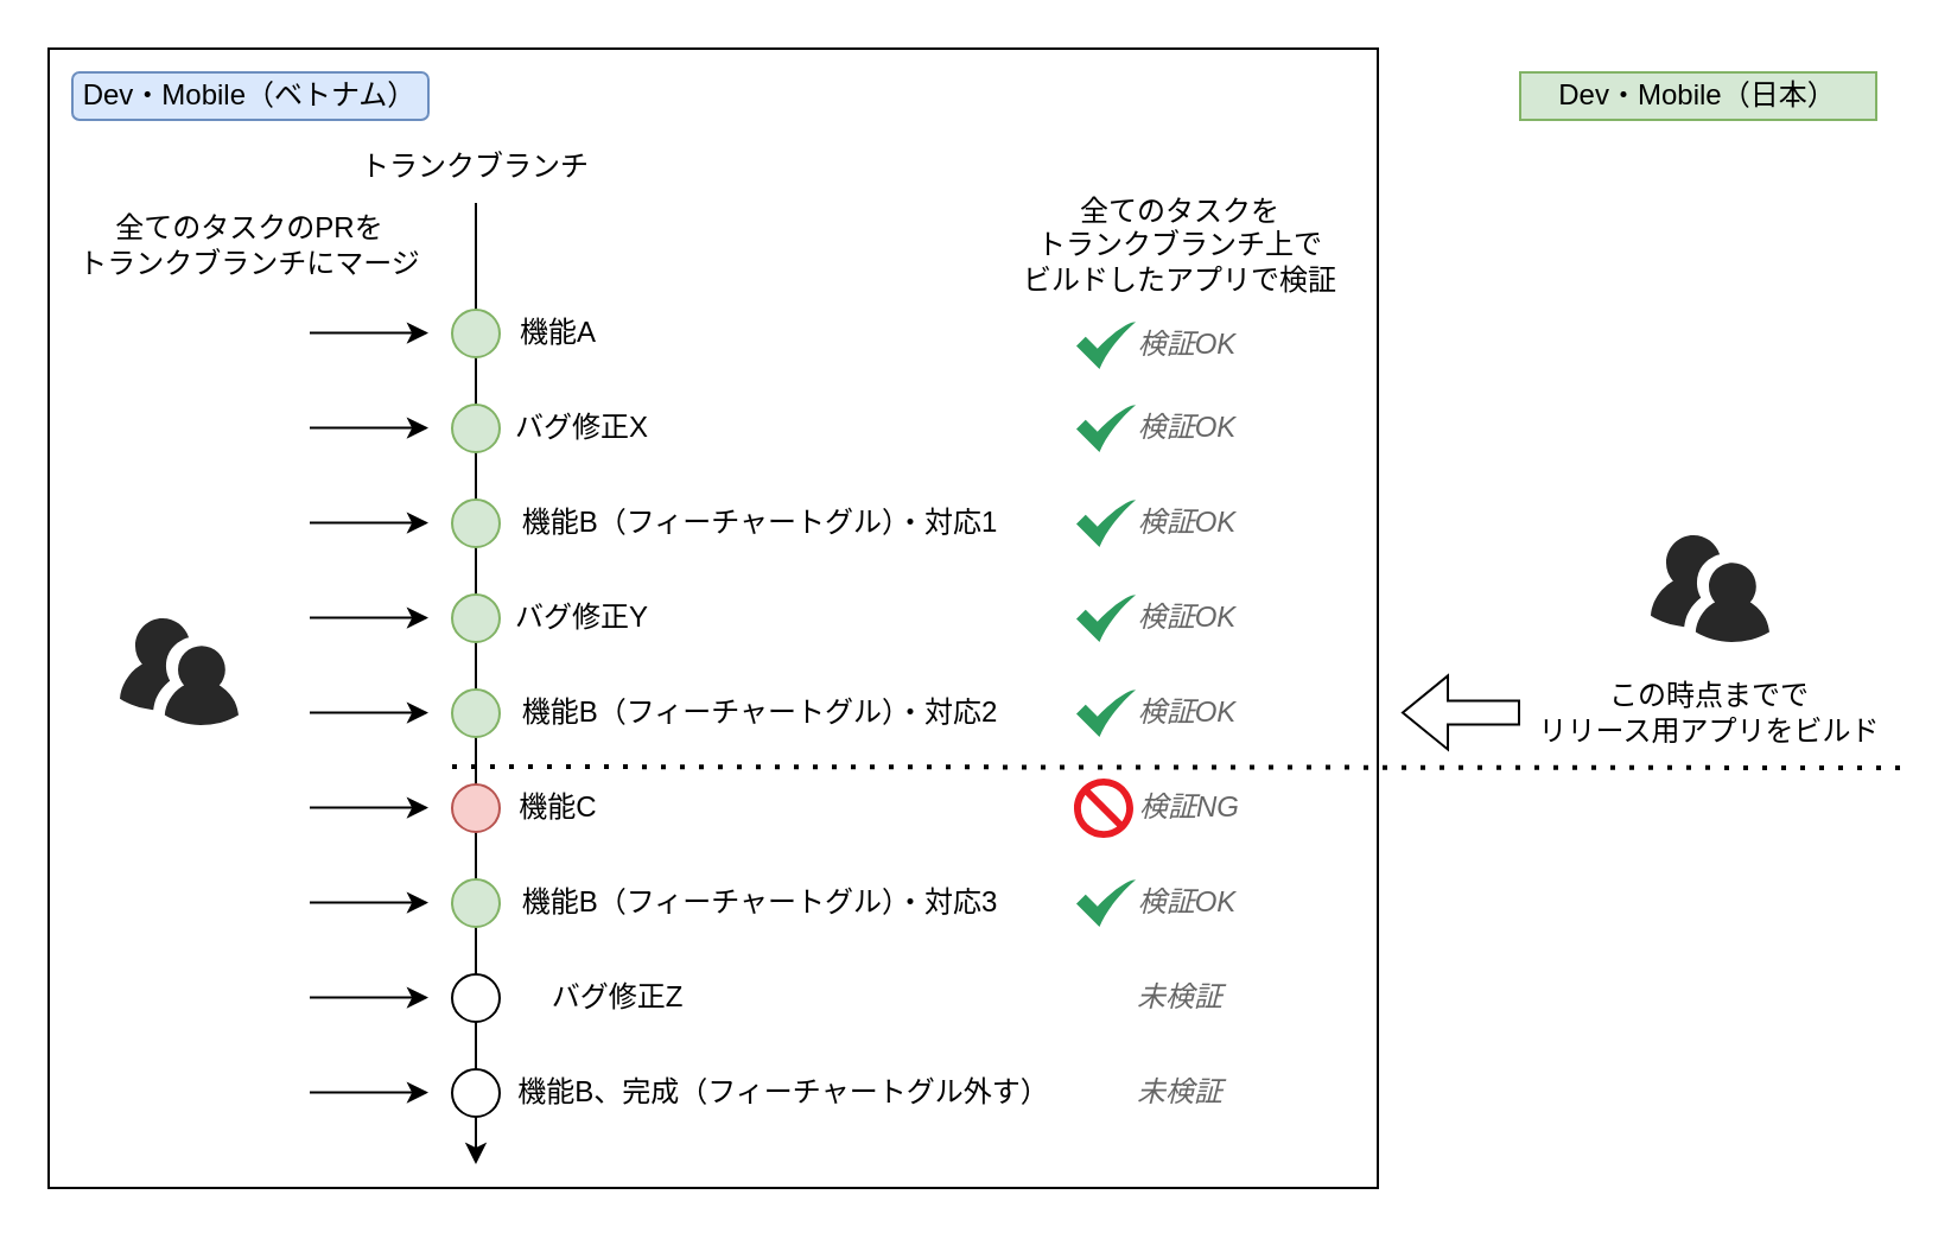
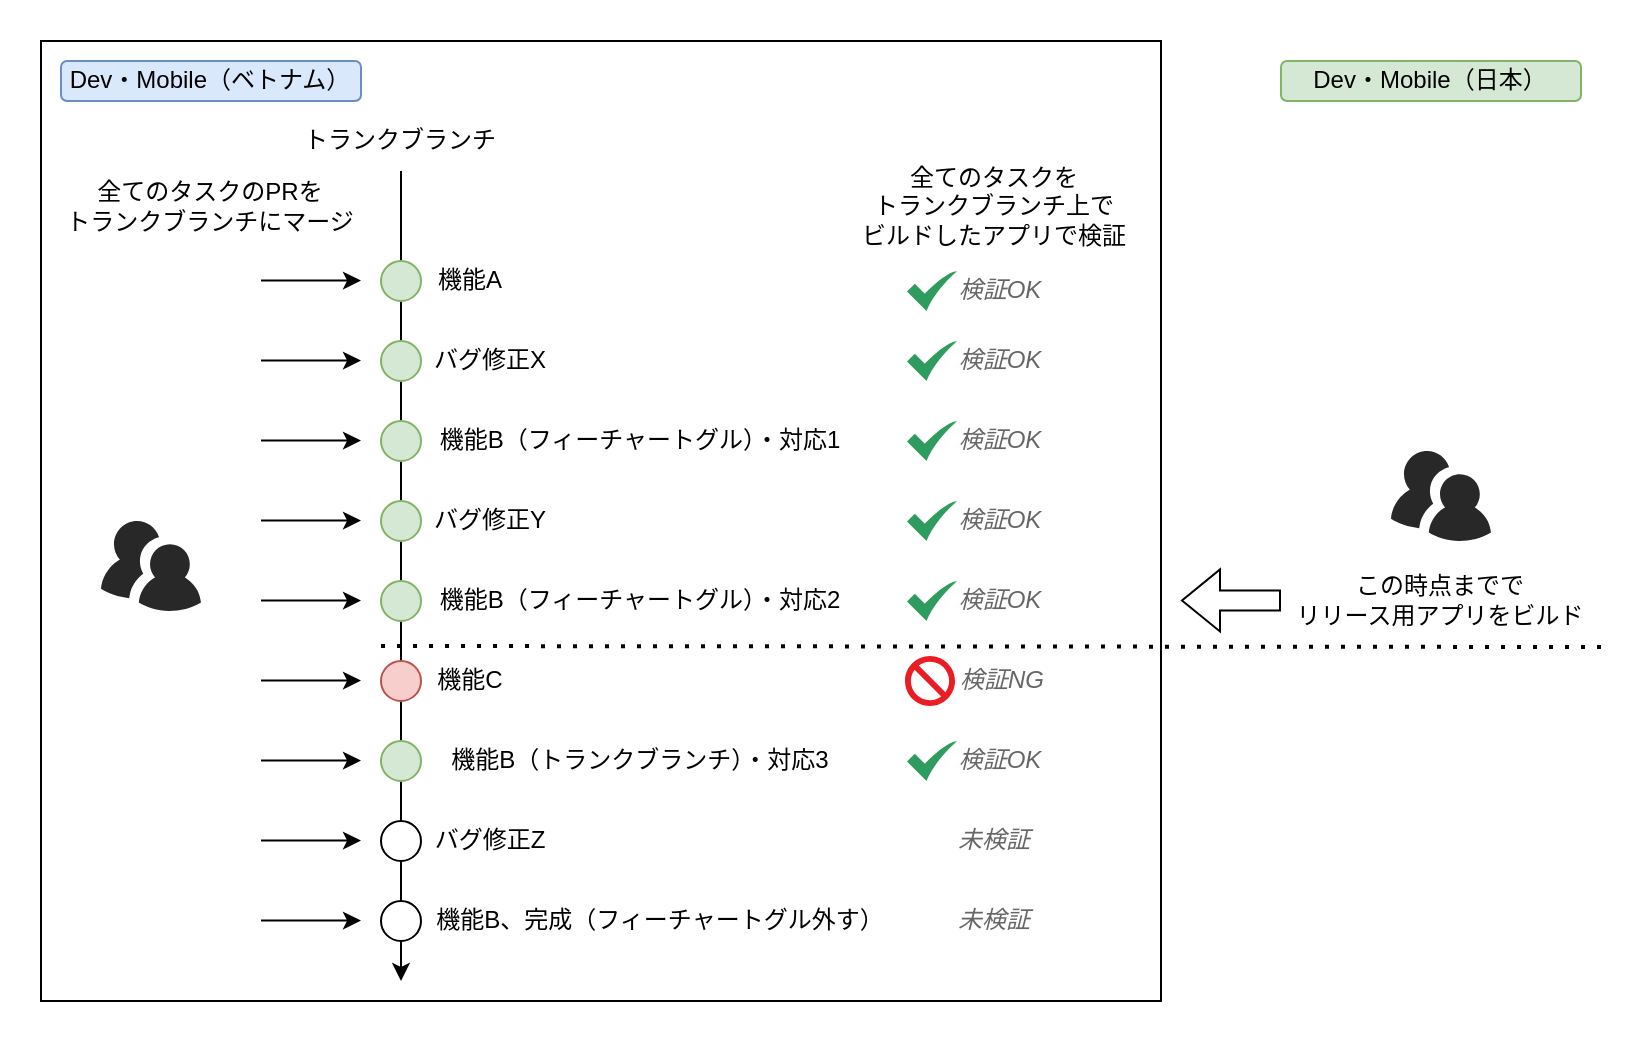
- <mxCell id="5" value="Dev・Mobile（日本）" style="rounded=0;whiteSpace=wrap;html=1;fillColor=#d5e8d4;strokeColor=#82b366;" vertex="1" parent="1"><mxGeometry x="640" y="30" width="150" height="20" as="geometry" /></mxCell>
+ <mxCell id="5" value="Dev・Mobile（日本）" style="whiteSpace=wrap;html=1;fillColor=#d5e8d4;strokeColor=#82b366;rounded=1;" vertex="1" parent="1"><mxGeometry x="640" y="30" width="150" height="20" as="geometry" /></mxCell>
- <mxCell id="19" value="機能B（フィーチャートグル）・対応3" style="text;html=1;strokeColor=none;fillColor=none;align=center;verticalAlign=middle;whiteSpace=wrap;rounded=0;" vertex="1" parent="1"><mxGeometry x="210" y="365" width="220" height="30" as="geometry" /></mxCell>
+ <mxCell id="19" value="機能B（トランクブランチ）・対応3" style="text;html=1;strokeColor=none;fillColor=none;align=center;verticalAlign=middle;whiteSpace=wrap;rounded=0;" vertex="1" parent="1"><mxGeometry x="210" y="365" width="220" height="30" as="geometry" /></mxCell>
- <mxCell id="41" value="バグ修正Z" style="text;html=1;strokeColor=none;fillColor=none;align=center;verticalAlign=middle;whiteSpace=wrap;rounded=0;" vertex="1" parent="1"><mxGeometry x="225" y="405" width="70" height="30" as="geometry" /></mxCell>
+ <mxCell id="41" value="バグ修正Z" style="text;html=1;strokeColor=none;fillColor=none;align=center;verticalAlign=middle;whiteSpace=wrap;rounded=0;" vertex="1" parent="1"><mxGeometry x="210" y="405" width="70" height="30" as="geometry" /></mxCell>
